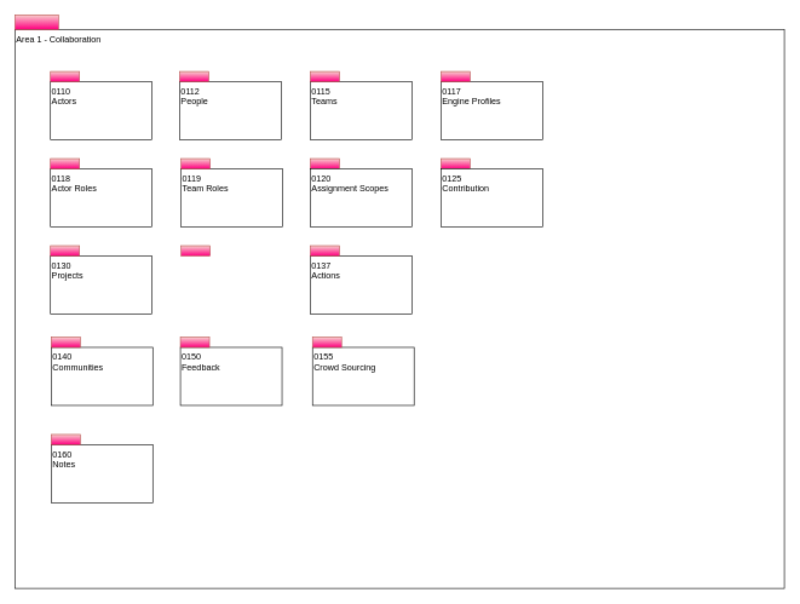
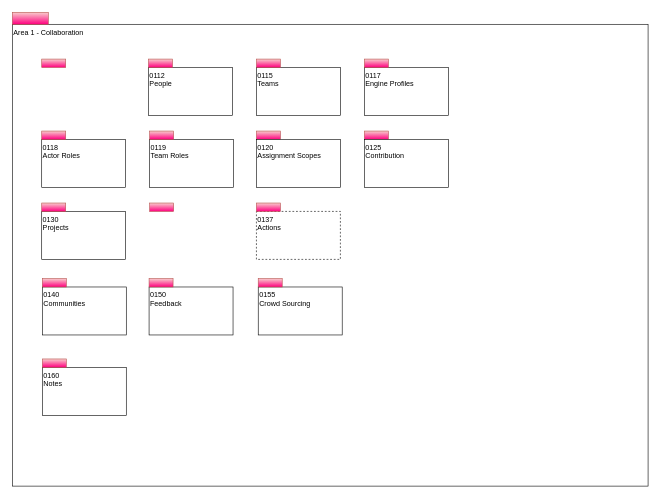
- <mxCell id="13" value="0110&lt;br&gt;Actors&lt;br&gt;" style="rounded=0;whiteSpace=wrap;html=1;align=left;verticalAlign=top;" parent="1" vertex="1"><mxGeometry x="69" y="112" width="140" height="80" as="geometry" /></mxCell>
- <mxCell id="21" value="0137&lt;br&gt;Actions&lt;br&gt;" style="rounded=0;whiteSpace=wrap;html=1;align=left;verticalAlign=top;" parent="1" vertex="1"><mxGeometry x="427" y="352" width="140" height="80" as="geometry" /></mxCell>
+ <mxCell id="21" value="0137&lt;br&gt;Actions&lt;br&gt;" style="rounded=0;whiteSpace=wrap;html=1;align=left;verticalAlign=top;dashed=1;" parent="1" vertex="1"><mxGeometry x="427" y="352" width="140" height="80" as="geometry" /></mxCell>
